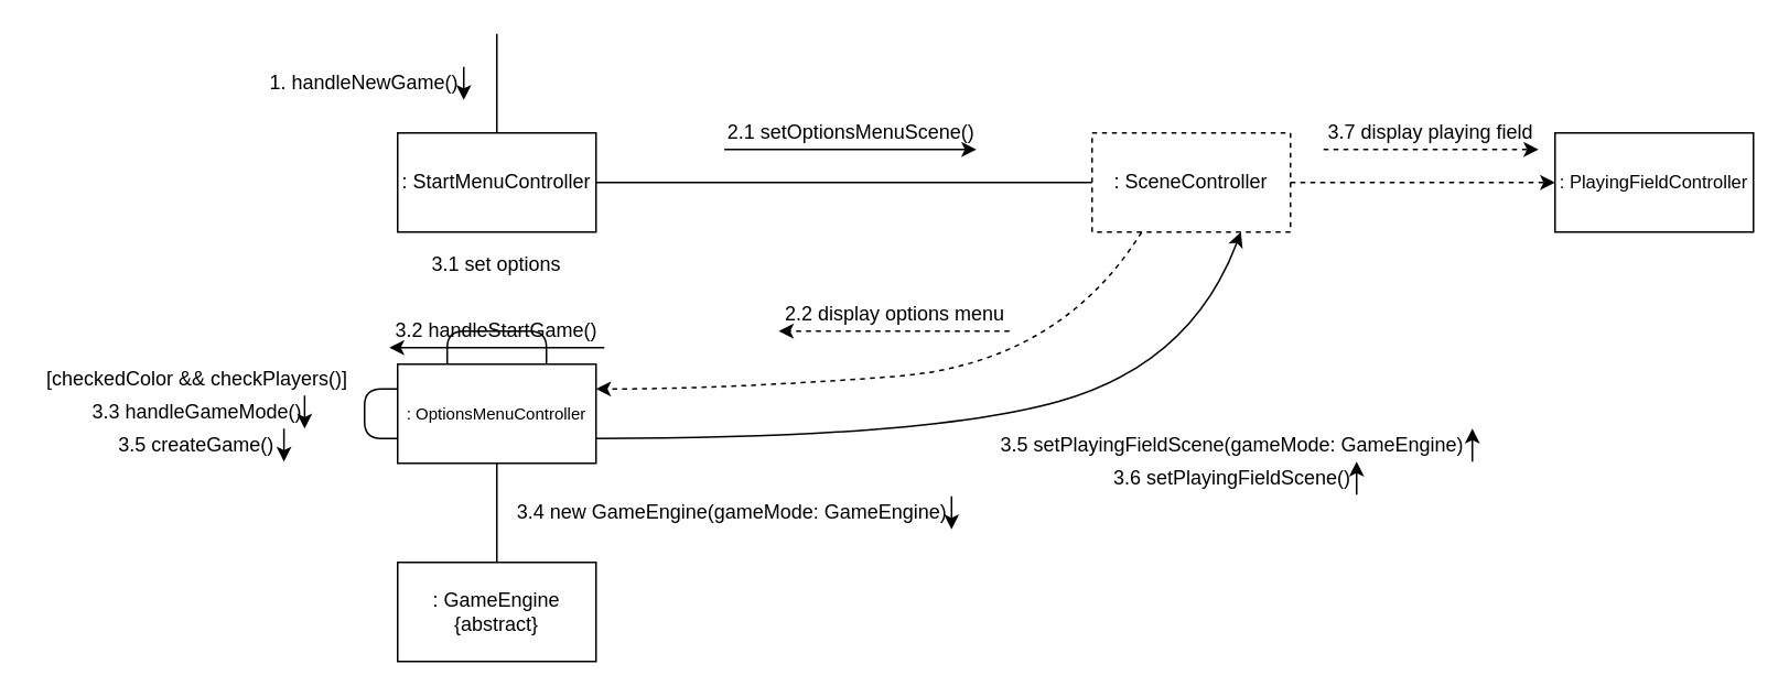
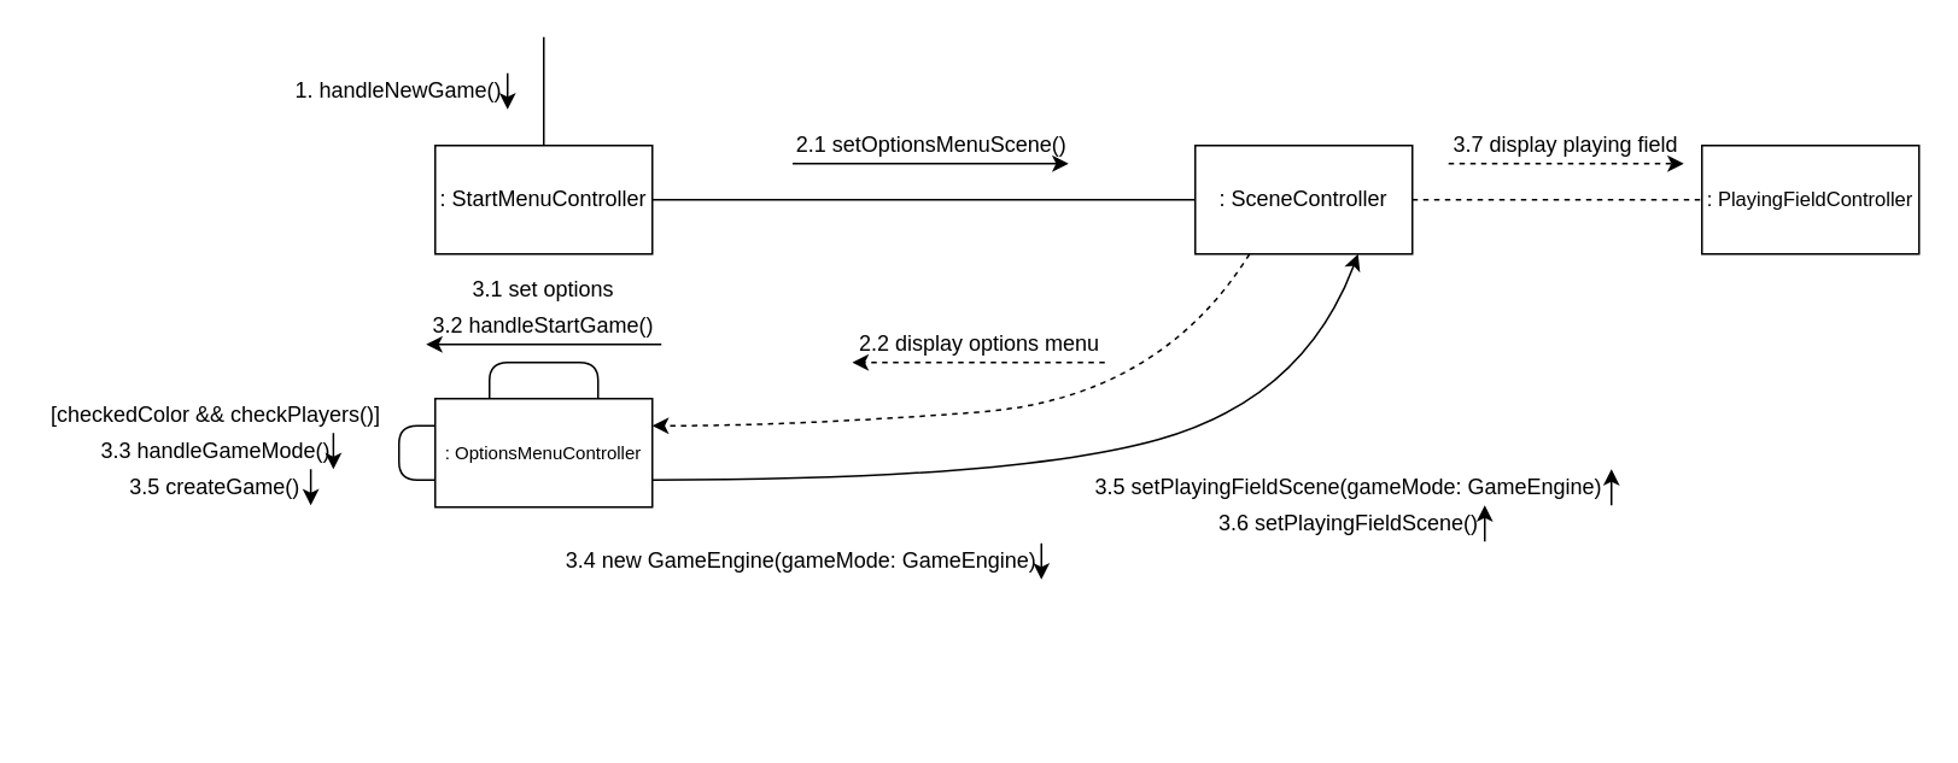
- <mxCell id="4" value=": SceneController" style="rounded=0;whiteSpace=wrap;html=1;dashed=1;" parent="1" vertex="1"><mxGeometry x="660" y="80" width="120" height="60" as="geometry" /></mxCell>
+ <mxCell id="4" value=": SceneController" style="rounded=0;whiteSpace=wrap;html=1;" parent="1" vertex="1"><mxGeometry x="660" y="80" width="120" height="60" as="geometry" /></mxCell>
- <mxCell id="34" value="" style="endArrow=classic;html=1;fontSize=11;exitX=1;exitY=0.5;exitDx=0;exitDy=0;entryX=0;entryY=0.5;entryDx=0;entryDy=0;dashed=1;" parent="1" source="4" target="33" edge="1"><mxGeometry width="50" height="50" relative="1" as="geometry"><mxPoint x="730" y="60" as="sourcePoint" /><mxPoint x="780" y="10" as="targetPoint" /></mxGeometry></mxCell>
+ <mxCell id="34" value="" style="endArrow=none;html=1;fontSize=11;exitX=1;exitY=0.5;exitDx=0;exitDy=0;entryX=0;entryY=0.5;entryDx=0;entryDy=0;dashed=1;" parent="1" source="4" target="33" edge="1"><mxGeometry width="50" height="50" relative="1" as="geometry"><mxPoint x="730" y="60" as="sourcePoint" /><mxPoint x="780" y="10" as="targetPoint" /></mxGeometry></mxCell>
- <mxCell id="10" value="3.2 handleStartGame()" style="text;html=1;strokeColor=none;fillColor=none;align=center;verticalAlign=middle;whiteSpace=wrap;rounded=0;" parent="1" vertex="1"><mxGeometry x="235" y="190" width="130" height="20" as="geometry" /></mxCell>
+ <mxCell id="10" value="3.2 handleStartGame()" style="text;html=1;strokeColor=none;fillColor=none;align=center;verticalAlign=middle;whiteSpace=wrap;rounded=0;" parent="1" vertex="1"><mxGeometry x="235" y="170" width="130" height="20" as="geometry" /></mxCell>
- <mxCell id="21" value="" style="endArrow=none;html=1;fontSize=10;exitX=0.5;exitY=1;exitDx=0;exitDy=0;entryX=0.5;entryY=0;entryDx=0;entryDy=0;" parent="1" source="8" target="20" edge="1"><mxGeometry width="50" height="50" relative="1" as="geometry"><mxPoint x="470" y="300" as="sourcePoint" /><mxPoint x="520" y="250" as="targetPoint" /></mxGeometry></mxCell>
- <mxCell id="20" value=": GameEngine {abstract}" style="rounded=0;whiteSpace=wrap;html=1;" parent="1" vertex="1"><mxGeometry x="240" y="340" width="120" height="60" as="geometry" /></mxCell>
